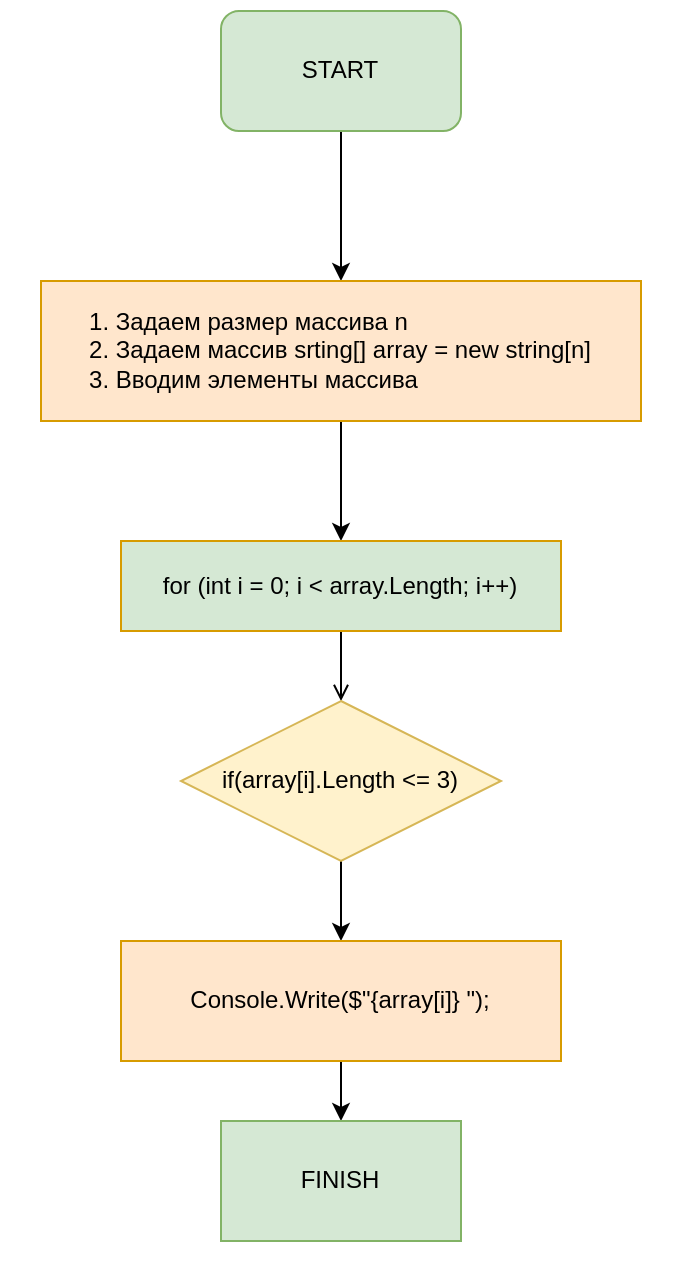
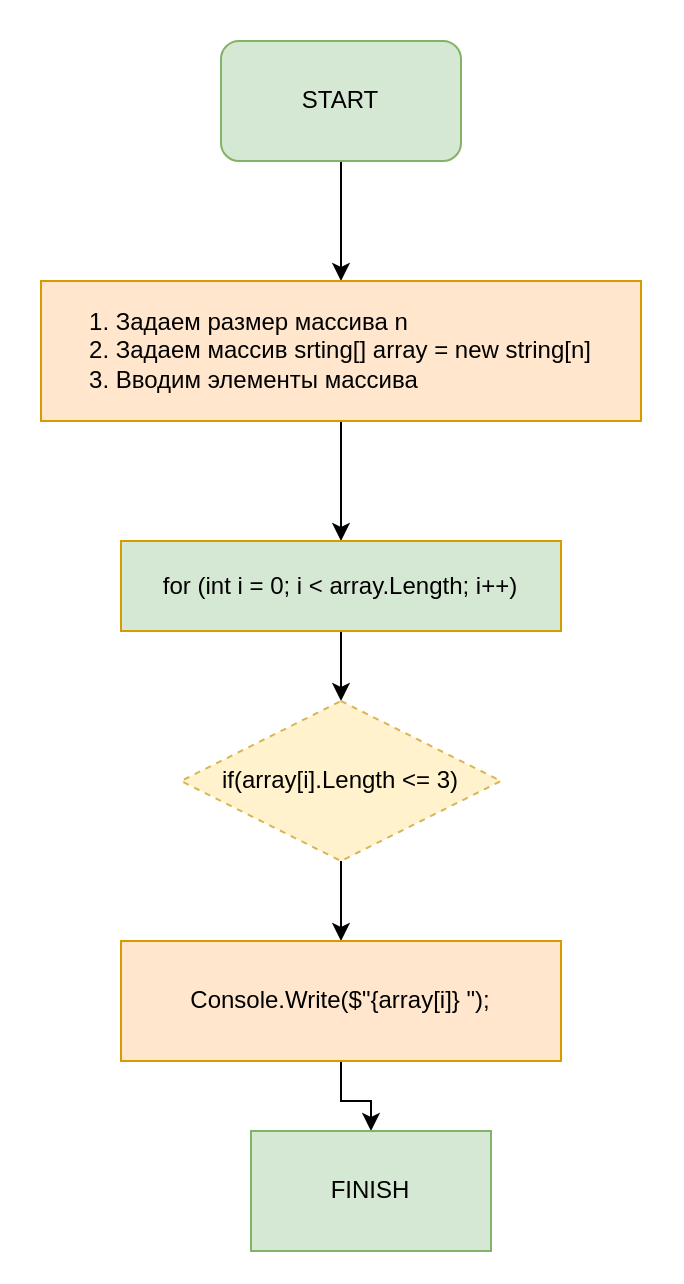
- <mxCell id="3" value="START" style="rounded=1;whiteSpace=wrap;html=1;fillColor=#d5e8d4;strokeColor=#82b366;" vertex="1" parent="1"><mxGeometry x="110" y="5" width="120" height="60" as="geometry" /></mxCell>
+ <mxCell id="3" value="START" style="rounded=1;whiteSpace=wrap;html=1;fillColor=#d5e8d4;strokeColor=#82b366;" vertex="1" parent="1"><mxGeometry x="110" y="20" width="120" height="60" as="geometry" /></mxCell>
- <mxCell id="6" value="" style="edgeStyle=orthogonalEdgeStyle;rounded=0;orthogonalLoop=1;jettySize=auto;html=1;endArrow=open;" edge="1" parent="1" source="7" target="9"><mxGeometry relative="1" as="geometry" /></mxCell>
+ <mxCell id="6" value="" style="edgeStyle=orthogonalEdgeStyle;rounded=0;orthogonalLoop=1;jettySize=auto;html=1;" edge="1" parent="1" source="7" target="9"><mxGeometry relative="1" as="geometry" /></mxCell>
- <mxCell id="9" value="if(array[i].Length &amp;lt;= 3)" style="rhombus;whiteSpace=wrap;html=1;rounded=0;fillColor=#fff2cc;strokeColor=#d6b656;" vertex="1" parent="1"><mxGeometry x="90" y="350" width="160" height="80" as="geometry" /></mxCell>
+ <mxCell id="9" value="if(array[i].Length &amp;lt;= 3)" style="rhombus;whiteSpace=wrap;html=1;rounded=0;fillColor=#fff2cc;strokeColor=#d6b656;dashed=1;" vertex="1" parent="1"><mxGeometry x="90" y="350" width="160" height="80" as="geometry" /></mxCell>
- <mxCell id="12" value="FINISH" style="whiteSpace=wrap;html=1;rounded=0;fillColor=#d5e8d4;strokeColor=#82b366;" vertex="1" parent="1"><mxGeometry x="110" y="560" width="120" height="60" as="geometry" /></mxCell>
+ <mxCell id="12" value="FINISH" style="whiteSpace=wrap;html=1;rounded=0;fillColor=#d5e8d4;strokeColor=#82b366;" vertex="1" parent="1"><mxGeometry x="125" y="565" width="120" height="60" as="geometry" /></mxCell>
